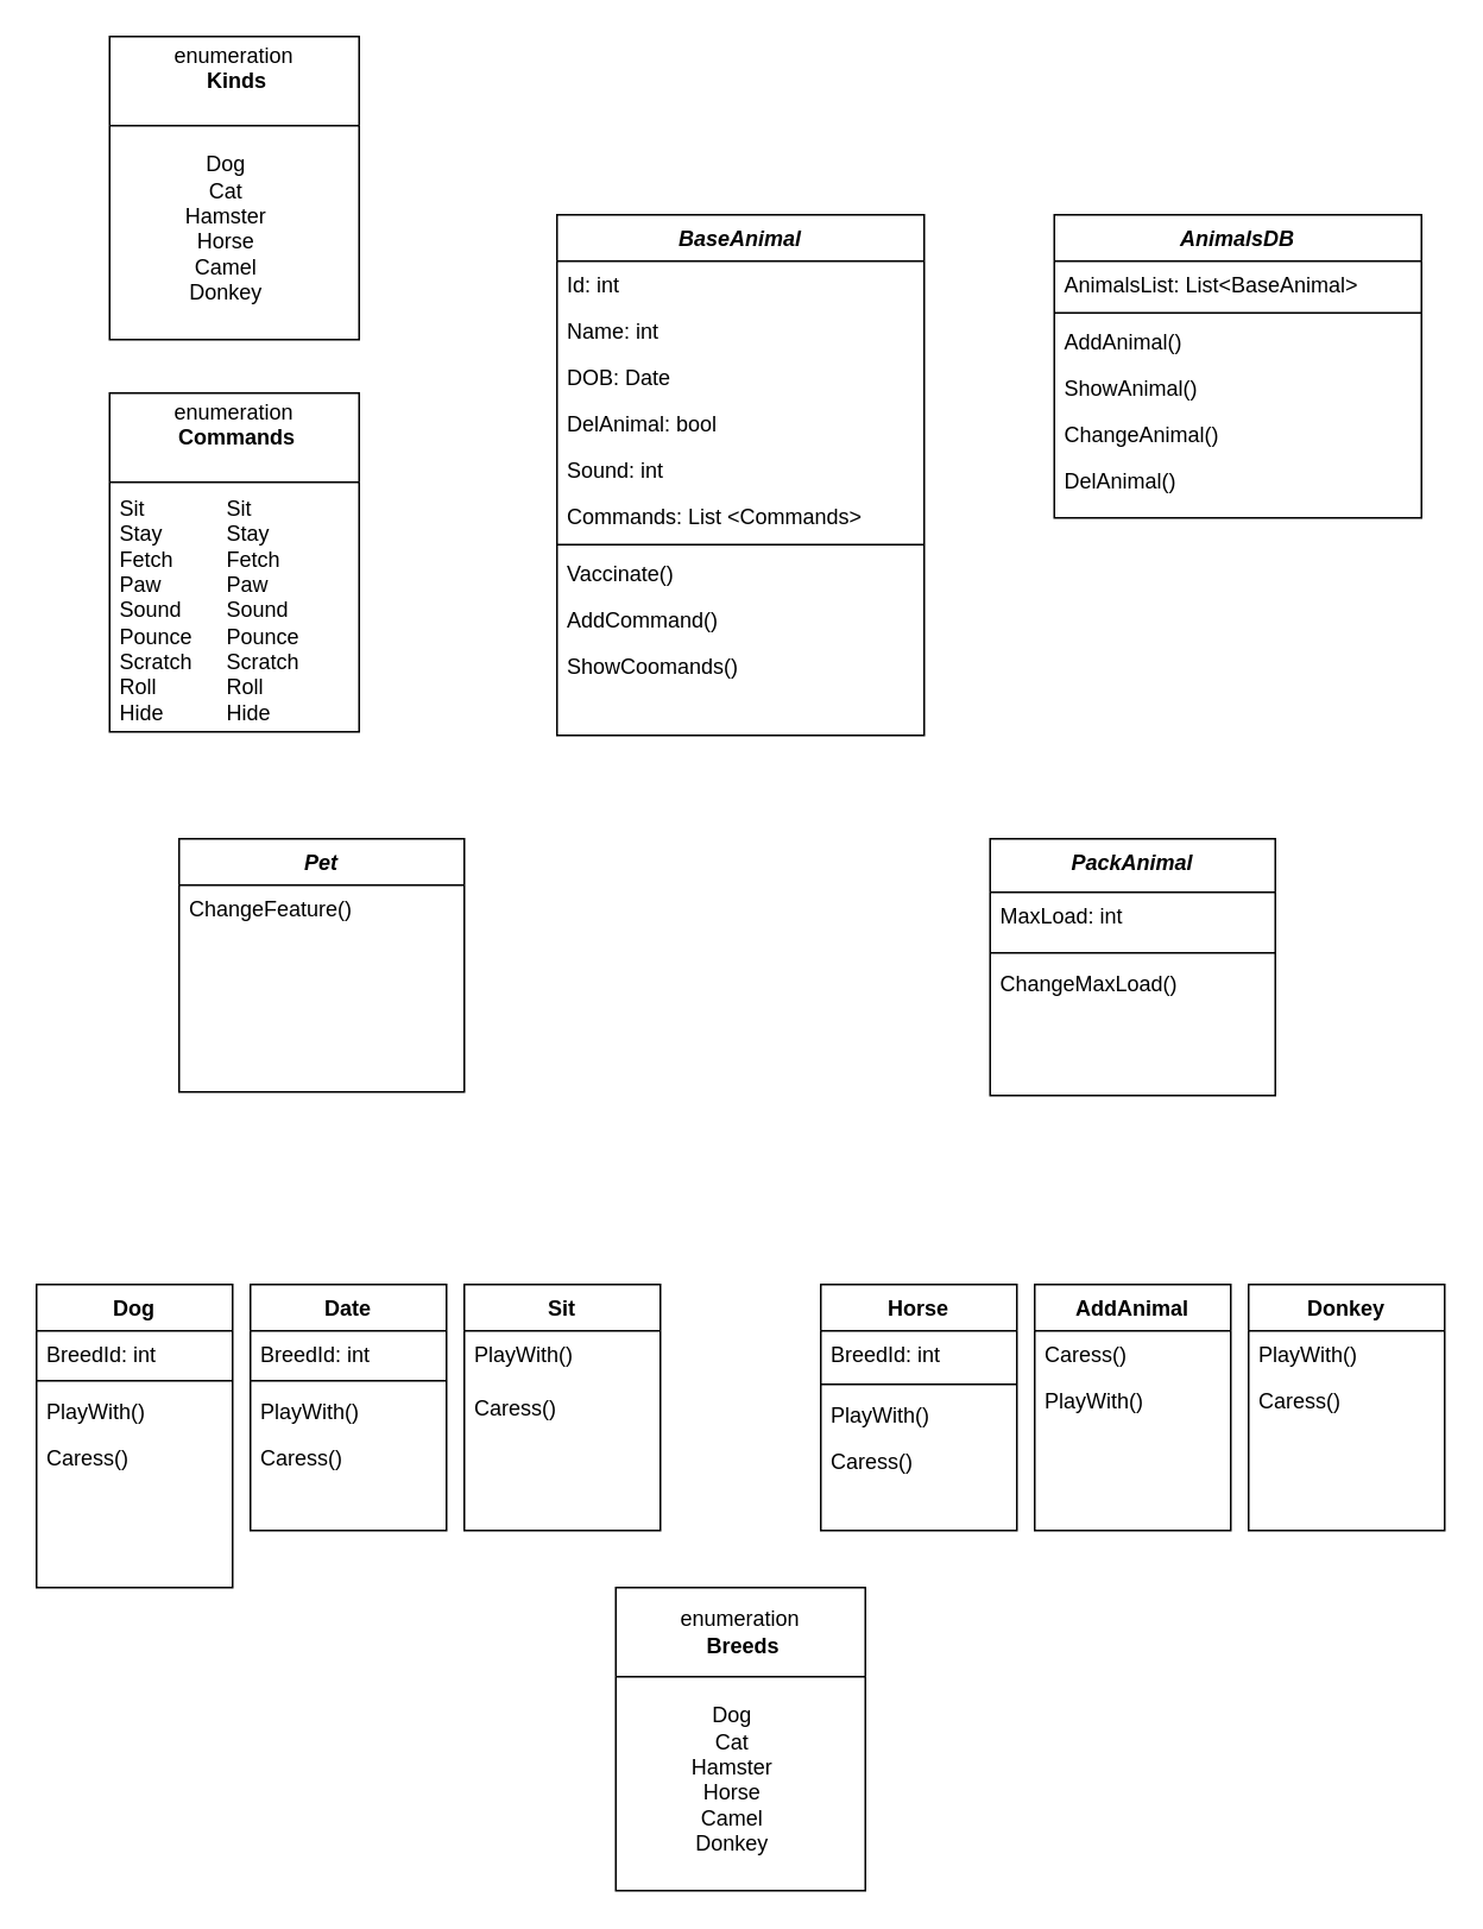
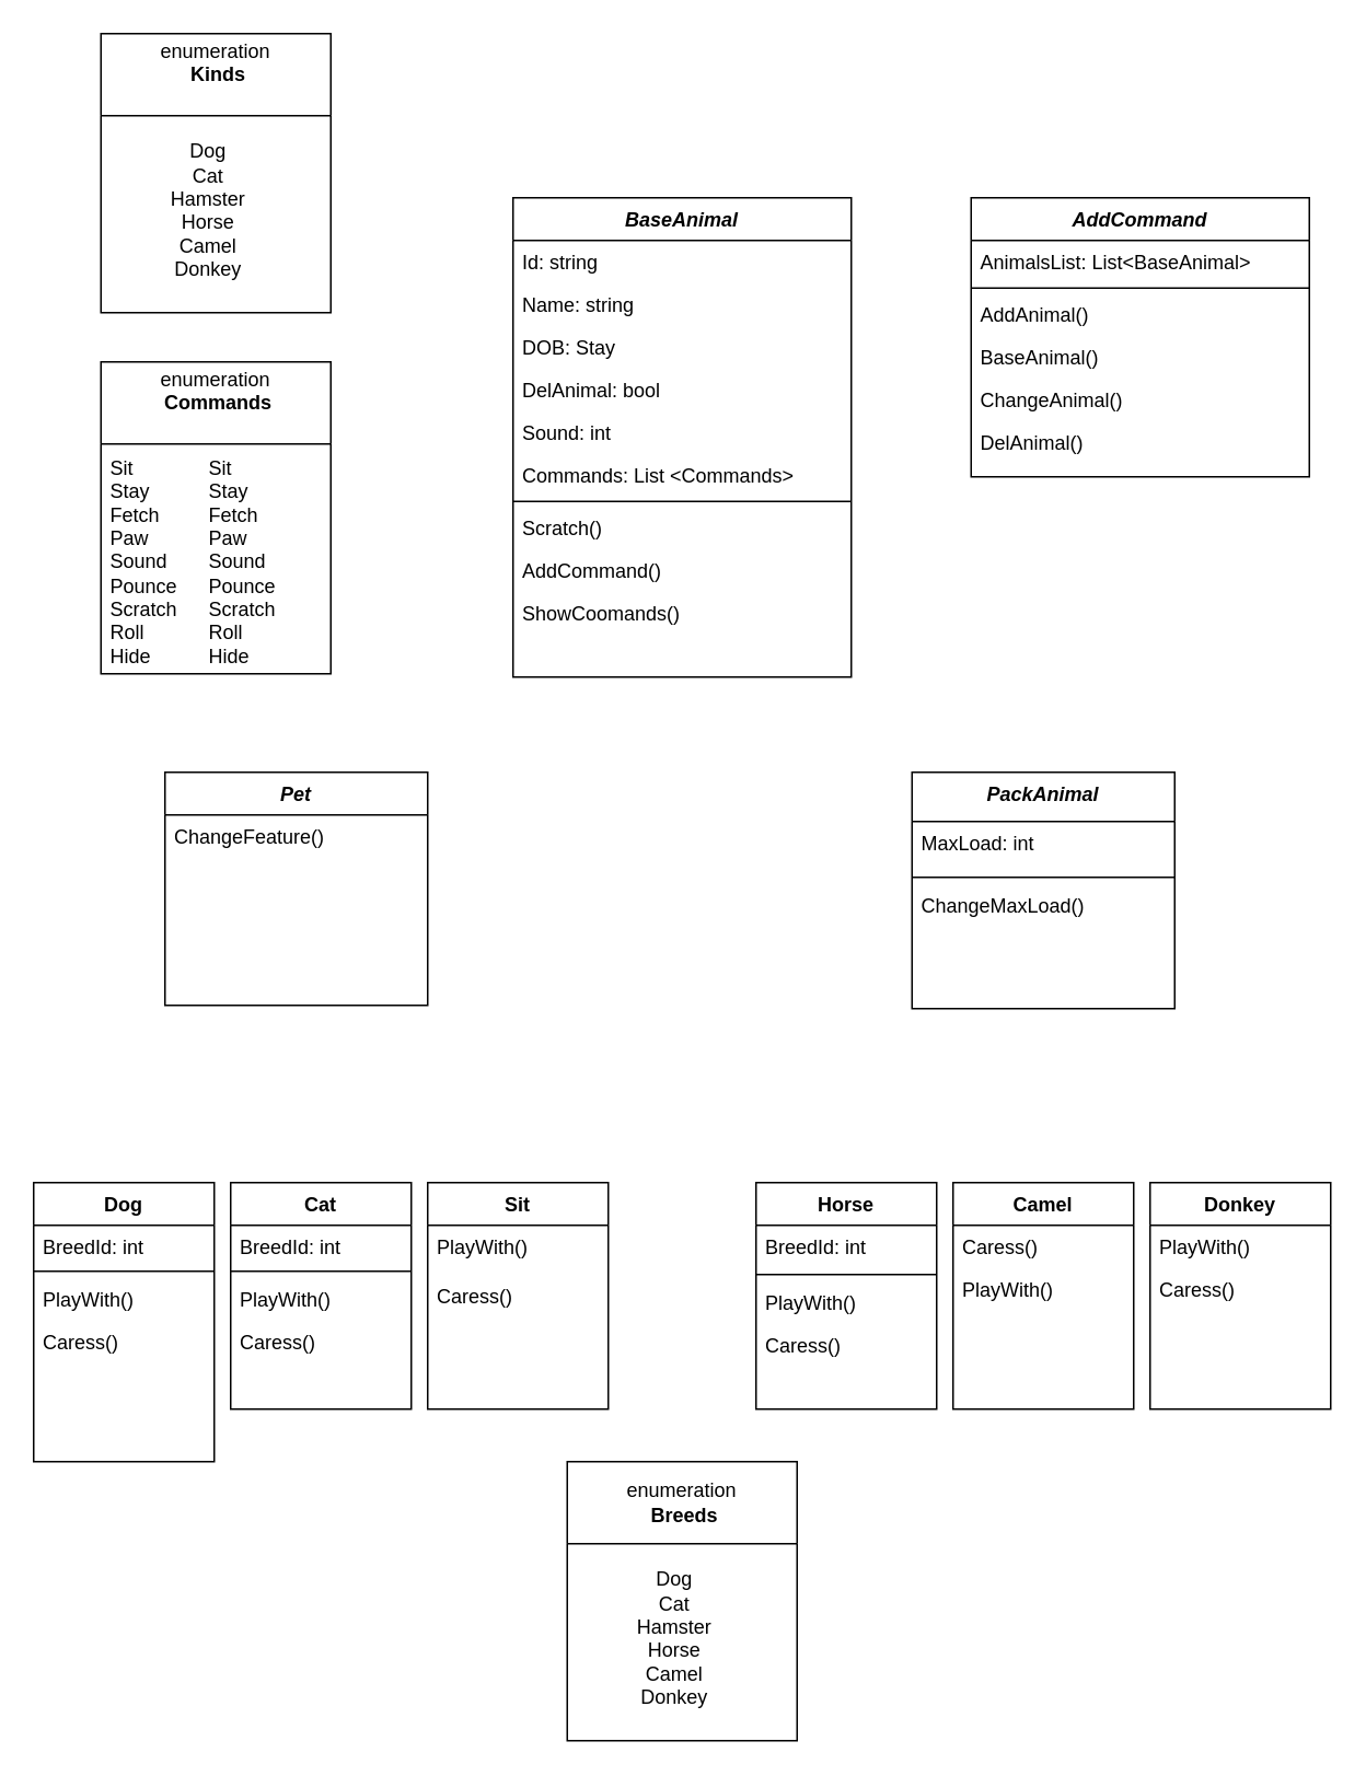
- <mxCell id="48" value="AnimalsDB&#10;" style="swimlane;fontStyle=3;align=center;verticalAlign=top;childLayout=stackLayout;horizontal=1;startSize=26;horizontalStack=0;resizeParent=1;resizeLast=0;collapsible=1;marginBottom=0;rounded=0;shadow=0;strokeWidth=1;" parent="1" vertex="1"><mxGeometry x="591" y="120" width="206" height="170" as="geometry"><mxRectangle x="230" y="140" width="160" height="26" as="alternateBounds" /></mxGeometry></mxCell>
+ <mxCell id="48" value="AddCommand&#10;" style="swimlane;fontStyle=3;align=center;verticalAlign=top;childLayout=stackLayout;horizontal=1;startSize=26;horizontalStack=0;resizeParent=1;resizeLast=0;collapsible=1;marginBottom=0;rounded=0;shadow=0;strokeWidth=1;" parent="1" vertex="1"><mxGeometry x="591" y="120" width="206" height="170" as="geometry"><mxRectangle x="230" y="140" width="160" height="26" as="alternateBounds" /></mxGeometry></mxCell>
- <mxCell id="3" value="Id: int&#10;" style="text;align=left;verticalAlign=top;spacingLeft=4;spacingRight=4;overflow=hidden;rotatable=0;points=[[0,0.5],[1,0.5]];portConstraint=eastwest;" parent="2" vertex="1"><mxGeometry y="26" width="206" height="26" as="geometry" /></mxCell>
+ <mxCell id="3" value="Id: string&#10;" style="text;align=left;verticalAlign=top;spacingLeft=4;spacingRight=4;overflow=hidden;rotatable=0;points=[[0,0.5],[1,0.5]];portConstraint=eastwest;" parent="2" vertex="1"><mxGeometry y="26" width="206" height="26" as="geometry" /></mxCell>
- <mxCell id="4" value="Name: int&#10;" style="text;align=left;verticalAlign=top;spacingLeft=4;spacingRight=4;overflow=hidden;rotatable=0;points=[[0,0.5],[1,0.5]];portConstraint=eastwest;" parent="2" vertex="1"><mxGeometry y="52" width="206" height="26" as="geometry" /></mxCell>
+ <mxCell id="4" value="Name: string&#10;" style="text;align=left;verticalAlign=top;spacingLeft=4;spacingRight=4;overflow=hidden;rotatable=0;points=[[0,0.5],[1,0.5]];portConstraint=eastwest;" parent="2" vertex="1"><mxGeometry y="52" width="206" height="26" as="geometry" /></mxCell>
- <mxCell id="5" value="DOB: Date&#10;" style="text;align=left;verticalAlign=top;spacingLeft=4;spacingRight=4;overflow=hidden;rotatable=0;points=[[0,0.5],[1,0.5]];portConstraint=eastwest;rounded=0;shadow=0;html=0;" parent="2" vertex="1"><mxGeometry y="78" width="206" height="26" as="geometry" /></mxCell>
+ <mxCell id="5" value="DOB: Stay&#10;" style="text;align=left;verticalAlign=top;spacingLeft=4;spacingRight=4;overflow=hidden;rotatable=0;points=[[0,0.5],[1,0.5]];portConstraint=eastwest;rounded=0;shadow=0;html=0;" parent="2" vertex="1"><mxGeometry y="78" width="206" height="26" as="geometry" /></mxCell>
- <mxCell id="52" value="ShowAnimal()" style="text;align=left;verticalAlign=top;spacingLeft=4;spacingRight=4;overflow=hidden;rotatable=0;points=[[0,0.5],[1,0.5]];portConstraint=eastwest;" parent="48" vertex="1"><mxGeometry y="84" width="206" height="26" as="geometry" /></mxCell>
+ <mxCell id="52" value="BaseAnimal()" style="text;align=left;verticalAlign=top;spacingLeft=4;spacingRight=4;overflow=hidden;rotatable=0;points=[[0,0.5],[1,0.5]];portConstraint=eastwest;" parent="48" vertex="1"><mxGeometry y="84" width="206" height="26" as="geometry" /></mxCell>
- <mxCell id="10" value="Vaccinate()&#10;" style="text;align=left;verticalAlign=top;spacingLeft=4;spacingRight=4;overflow=hidden;rotatable=0;points=[[0,0.5],[1,0.5]];portConstraint=eastwest;" parent="2" vertex="1"><mxGeometry y="188" width="206" height="26" as="geometry" /></mxCell>
+ <mxCell id="10" value="Scratch()&#10;" style="text;align=left;verticalAlign=top;spacingLeft=4;spacingRight=4;overflow=hidden;rotatable=0;points=[[0,0.5],[1,0.5]];portConstraint=eastwest;" parent="2" vertex="1"><mxGeometry y="188" width="206" height="26" as="geometry" /></mxCell>
- <mxCell id="24" value="Date" style="swimlane;fontStyle=1;align=center;verticalAlign=top;childLayout=stackLayout;horizontal=1;startSize=26;horizontalStack=0;resizeParent=1;resizeLast=0;collapsible=1;marginBottom=0;rounded=0;shadow=0;strokeWidth=1;" parent="1" vertex="1"><mxGeometry x="140" y="720" width="110" height="138" as="geometry"><mxRectangle x="130" y="380" width="160" height="26" as="alternateBounds" /></mxGeometry></mxCell>
+ <mxCell id="24" value="Cat" style="swimlane;fontStyle=1;align=center;verticalAlign=top;childLayout=stackLayout;horizontal=1;startSize=26;horizontalStack=0;resizeParent=1;resizeLast=0;collapsible=1;marginBottom=0;rounded=0;shadow=0;strokeWidth=1;" parent="1" vertex="1"><mxGeometry x="140" y="720" width="110" height="138" as="geometry"><mxRectangle x="130" y="380" width="160" height="26" as="alternateBounds" /></mxGeometry></mxCell>
- <mxCell id="37" value="AddAnimal" style="swimlane;fontStyle=1;align=center;verticalAlign=top;childLayout=stackLayout;horizontal=1;startSize=26;horizontalStack=0;resizeParent=1;resizeLast=0;collapsible=1;marginBottom=0;rounded=0;shadow=0;strokeWidth=1;" parent="1" vertex="1"><mxGeometry x="580" y="720" width="110" height="138" as="geometry"><mxRectangle x="130" y="380" width="160" height="26" as="alternateBounds" /></mxGeometry></mxCell>
+ <mxCell id="37" value="Camel" style="swimlane;fontStyle=1;align=center;verticalAlign=top;childLayout=stackLayout;horizontal=1;startSize=26;horizontalStack=0;resizeParent=1;resizeLast=0;collapsible=1;marginBottom=0;rounded=0;shadow=0;strokeWidth=1;" parent="1" vertex="1"><mxGeometry x="580" y="720" width="110" height="138" as="geometry"><mxRectangle x="130" y="380" width="160" height="26" as="alternateBounds" /></mxGeometry></mxCell>
